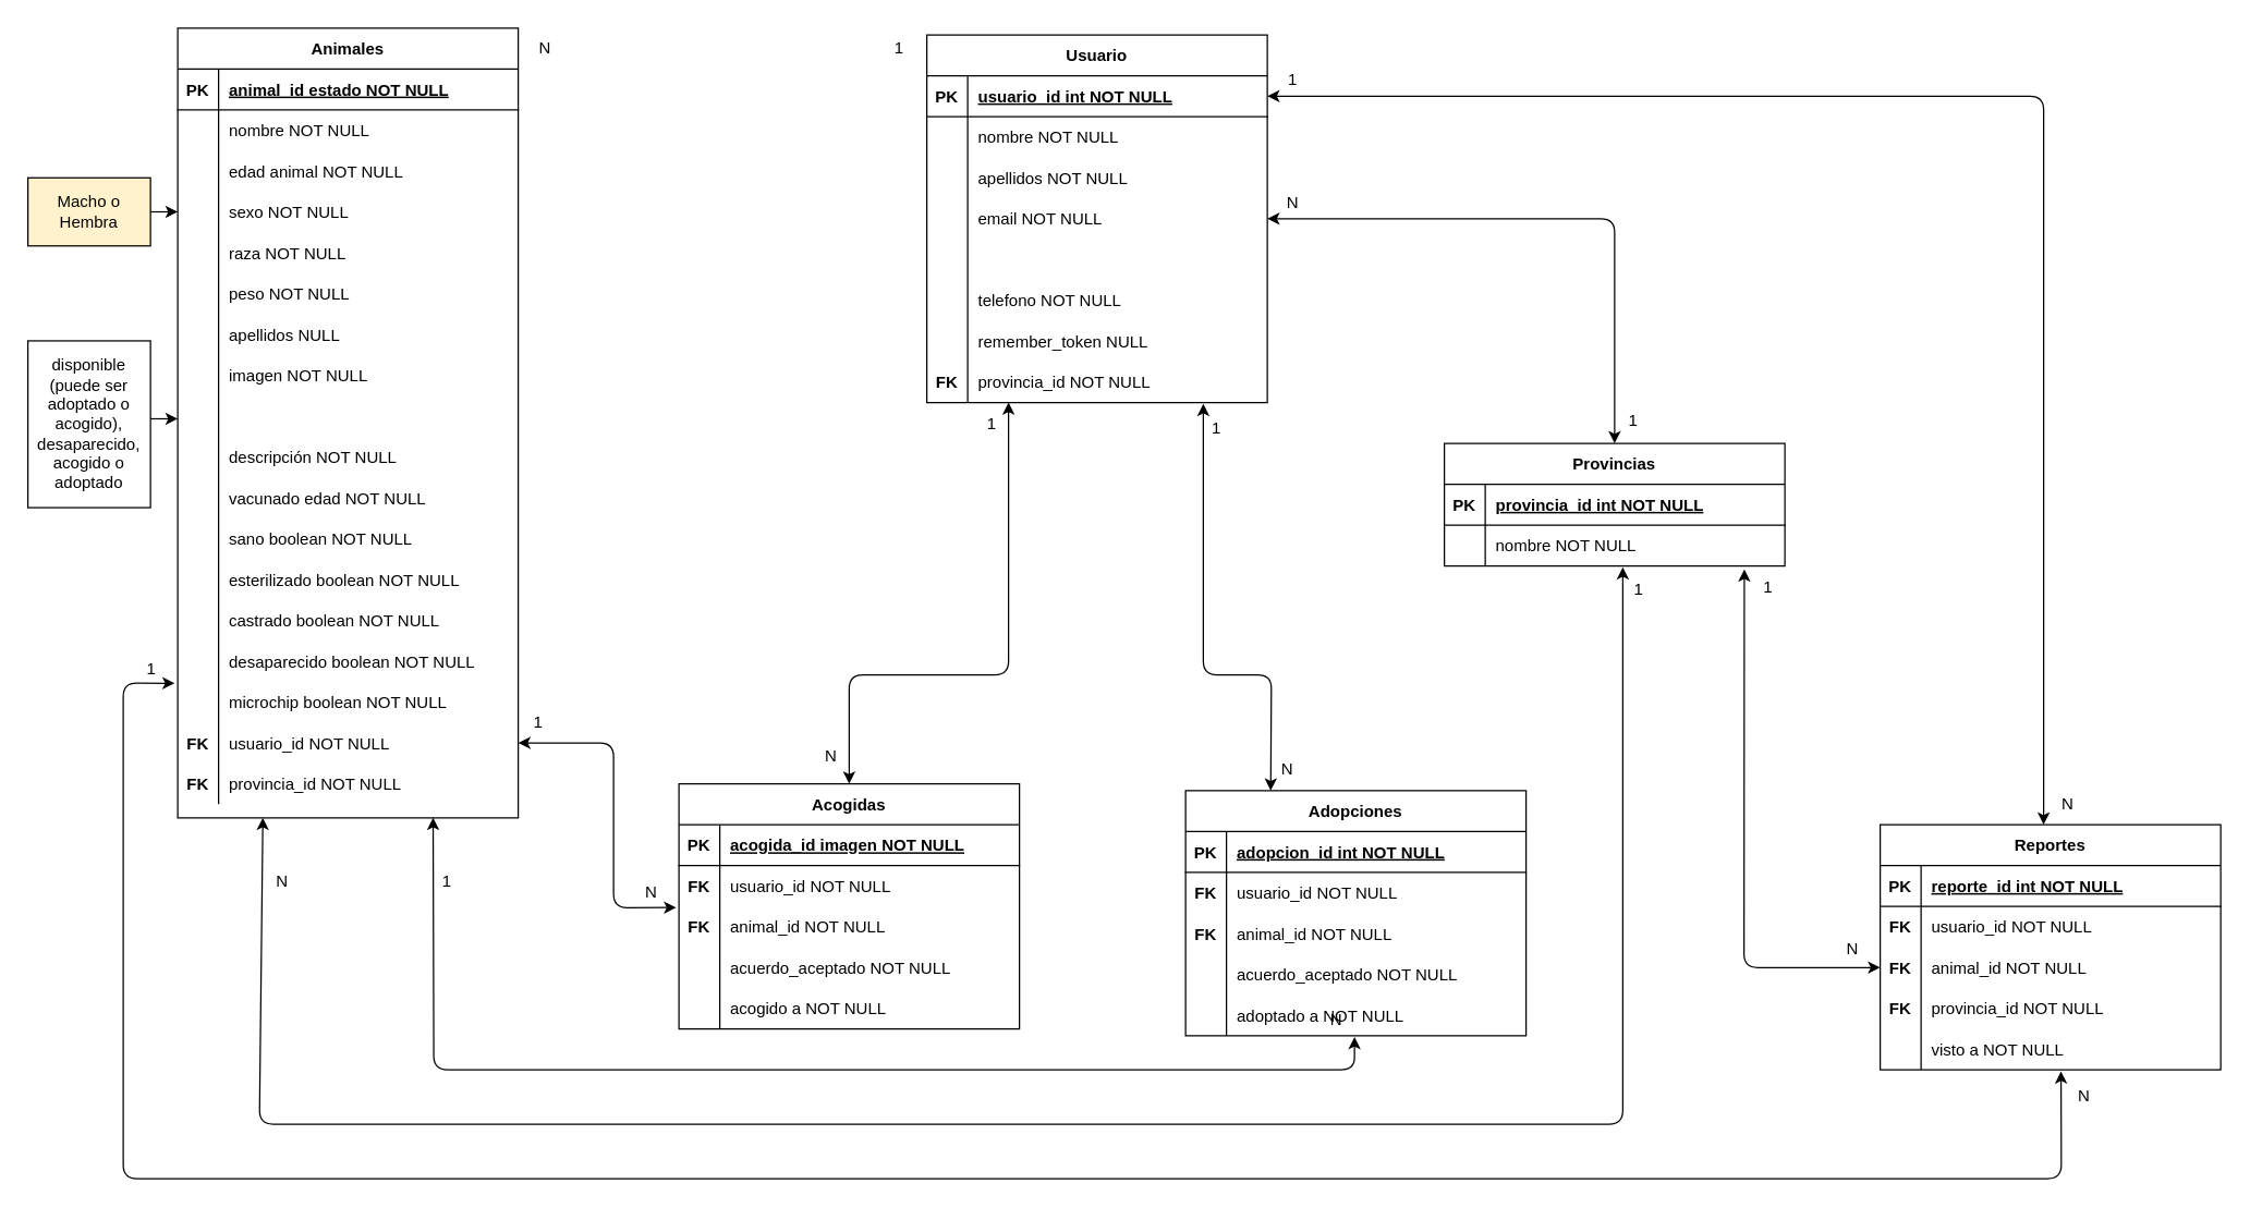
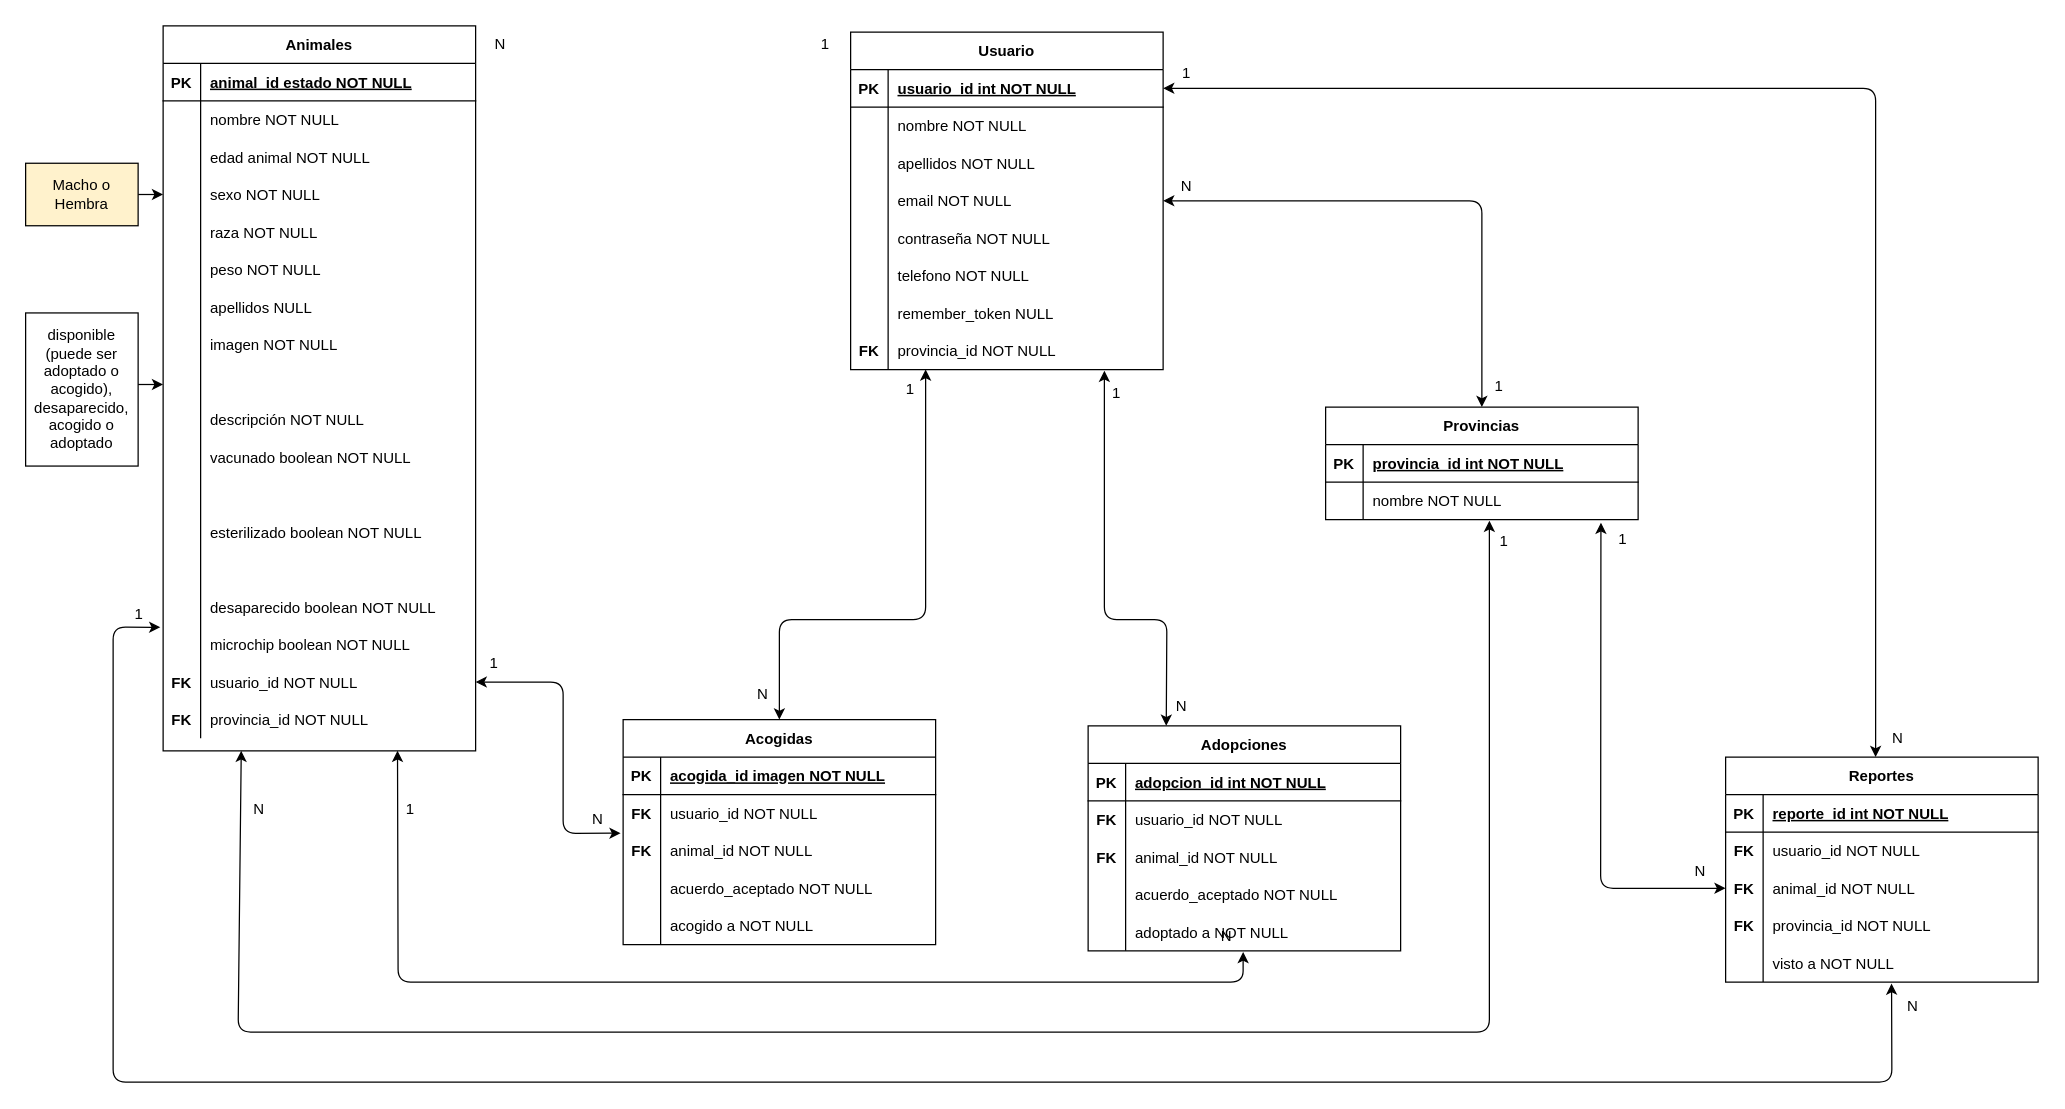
+ <mxCell id="17" value="contraseña NOT NULL" style="shape=partialRectangle;overflow=hidden;connectable=0;fillColor=none;top=0;left=0;bottom=0;right=0;align=left;spacingLeft=6;" parent="15" vertex="1"><mxGeometry x="30" width="220" height="30" as="geometry" /></mxCell>
- <mxCell id="59" value="vacunado edad NOT NULL" style="shape=partialRectangle;overflow=hidden;connectable=0;fillColor=none;top=0;left=0;bottom=0;right=0;align=left;spacingLeft=6;" parent="57" vertex="1"><mxGeometry x="30" width="220" height="30" as="geometry" /></mxCell>
+ <mxCell id="59" value="vacunado boolean NOT NULL" style="shape=partialRectangle;overflow=hidden;connectable=0;fillColor=none;top=0;left=0;bottom=0;right=0;align=left;spacingLeft=6;" parent="57" vertex="1"><mxGeometry x="30" width="220" height="30" as="geometry" /></mxCell>
- <mxCell id="62" value="sano boolean NOT NULL" style="shape=partialRectangle;overflow=hidden;connectable=0;fillColor=none;top=0;left=0;bottom=0;right=0;align=left;spacingLeft=6;" parent="60" vertex="1"><mxGeometry x="30" width="220" height="30" as="geometry" /></mxCell>
- <mxCell id="68" value="castrado boolean NOT NULL" style="shape=partialRectangle;overflow=hidden;connectable=0;fillColor=none;top=0;left=0;bottom=0;right=0;align=left;spacingLeft=6;" parent="66" vertex="1"><mxGeometry x="30" width="220" height="30" as="geometry" /></mxCell>
